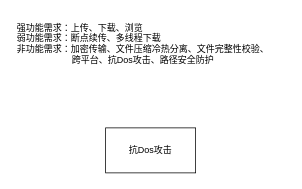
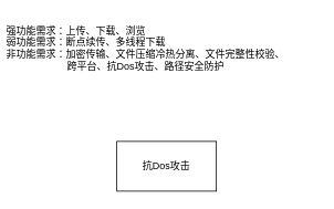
- <mxCell id="3" value="强功能需求：上传、下载、浏览&lt;div&gt;弱功能需求：断点续传、多线程下载&lt;br&gt;&lt;div&gt;非功能需求：加密传输、文件压缩冷热分离、文件完整性校验、&lt;/div&gt;&lt;div&gt;&lt;span style=&quot;white-space: pre;&quot;&gt;&#09;&lt;/span&gt;&lt;span style=&quot;white-space: pre;&quot;&gt;&#09;&lt;/span&gt;&amp;nbsp; &amp;nbsp; &amp;nbsp; 跨平台、抗Dos攻击、路径安全防护&lt;/div&gt;&lt;div&gt;&lt;br&gt;&lt;/div&gt;&lt;/div&gt;" style="text;html=1;align=left;verticalAlign=middle;resizable=0;points=[];autosize=1;strokeColor=none;fillColor=none;" vertex="1" parent="1"><mxGeometry x="20" y="20" width="360" height="90" as="geometry" /></mxCell>
+ <mxCell id="3" value="强功能需求：上传、下载、浏览&lt;div&gt;弱功能需求：断点续传、多线程下载&lt;br&gt;&lt;div&gt;非功能需求：加密传输、文件压缩冷热分离、文件完整性校验、&lt;/div&gt;&lt;div&gt;&lt;span style=&quot;white-space: pre;&quot;&gt;&#09;&lt;/span&gt;&lt;span style=&quot;white-space: pre;&quot;&gt;&#09;&lt;/span&gt;&amp;nbsp; &amp;nbsp; &amp;nbsp; 跨平台、抗Dos攻击、路径安全防护&lt;/div&gt;&lt;div&gt;&lt;br&gt;&lt;/div&gt;&lt;/div&gt;" style="text;html=1;align=left;verticalAlign=middle;resizable=0;points=[];autosize=1;strokeColor=none;fillColor=none;" vertex="1" parent="1"><mxGeometry x="5" y="20" width="360" height="90" as="geometry" /></mxCell>
